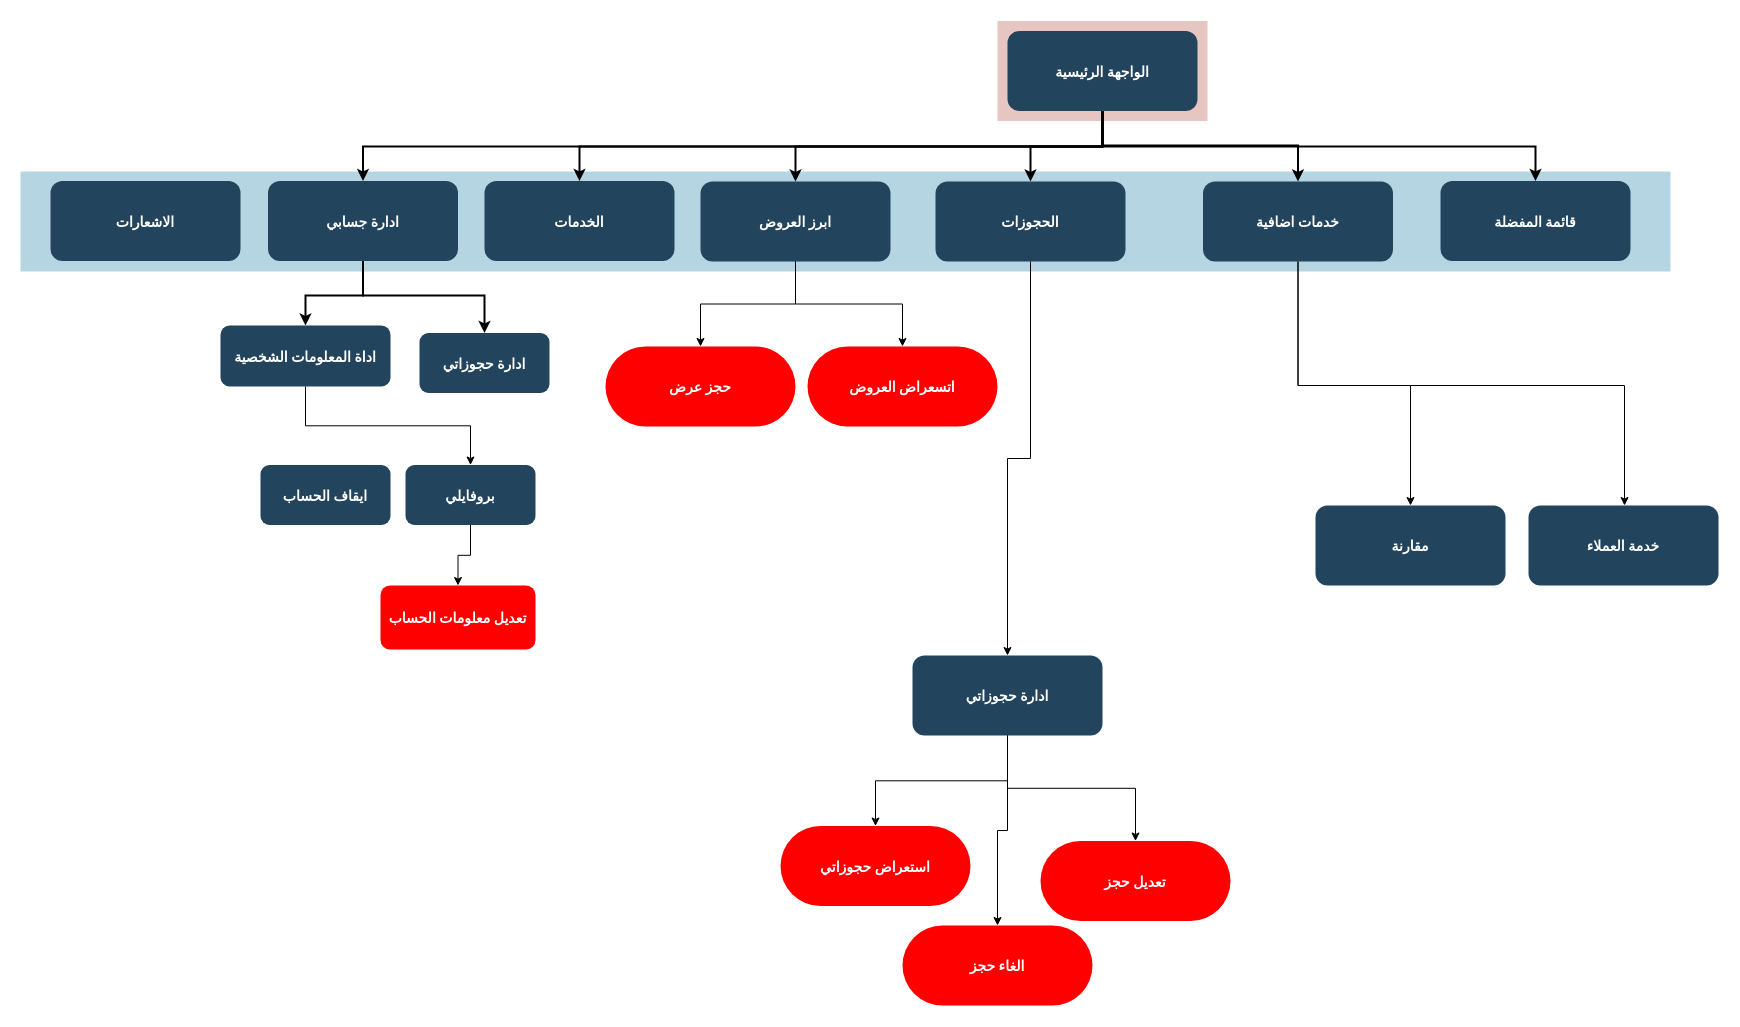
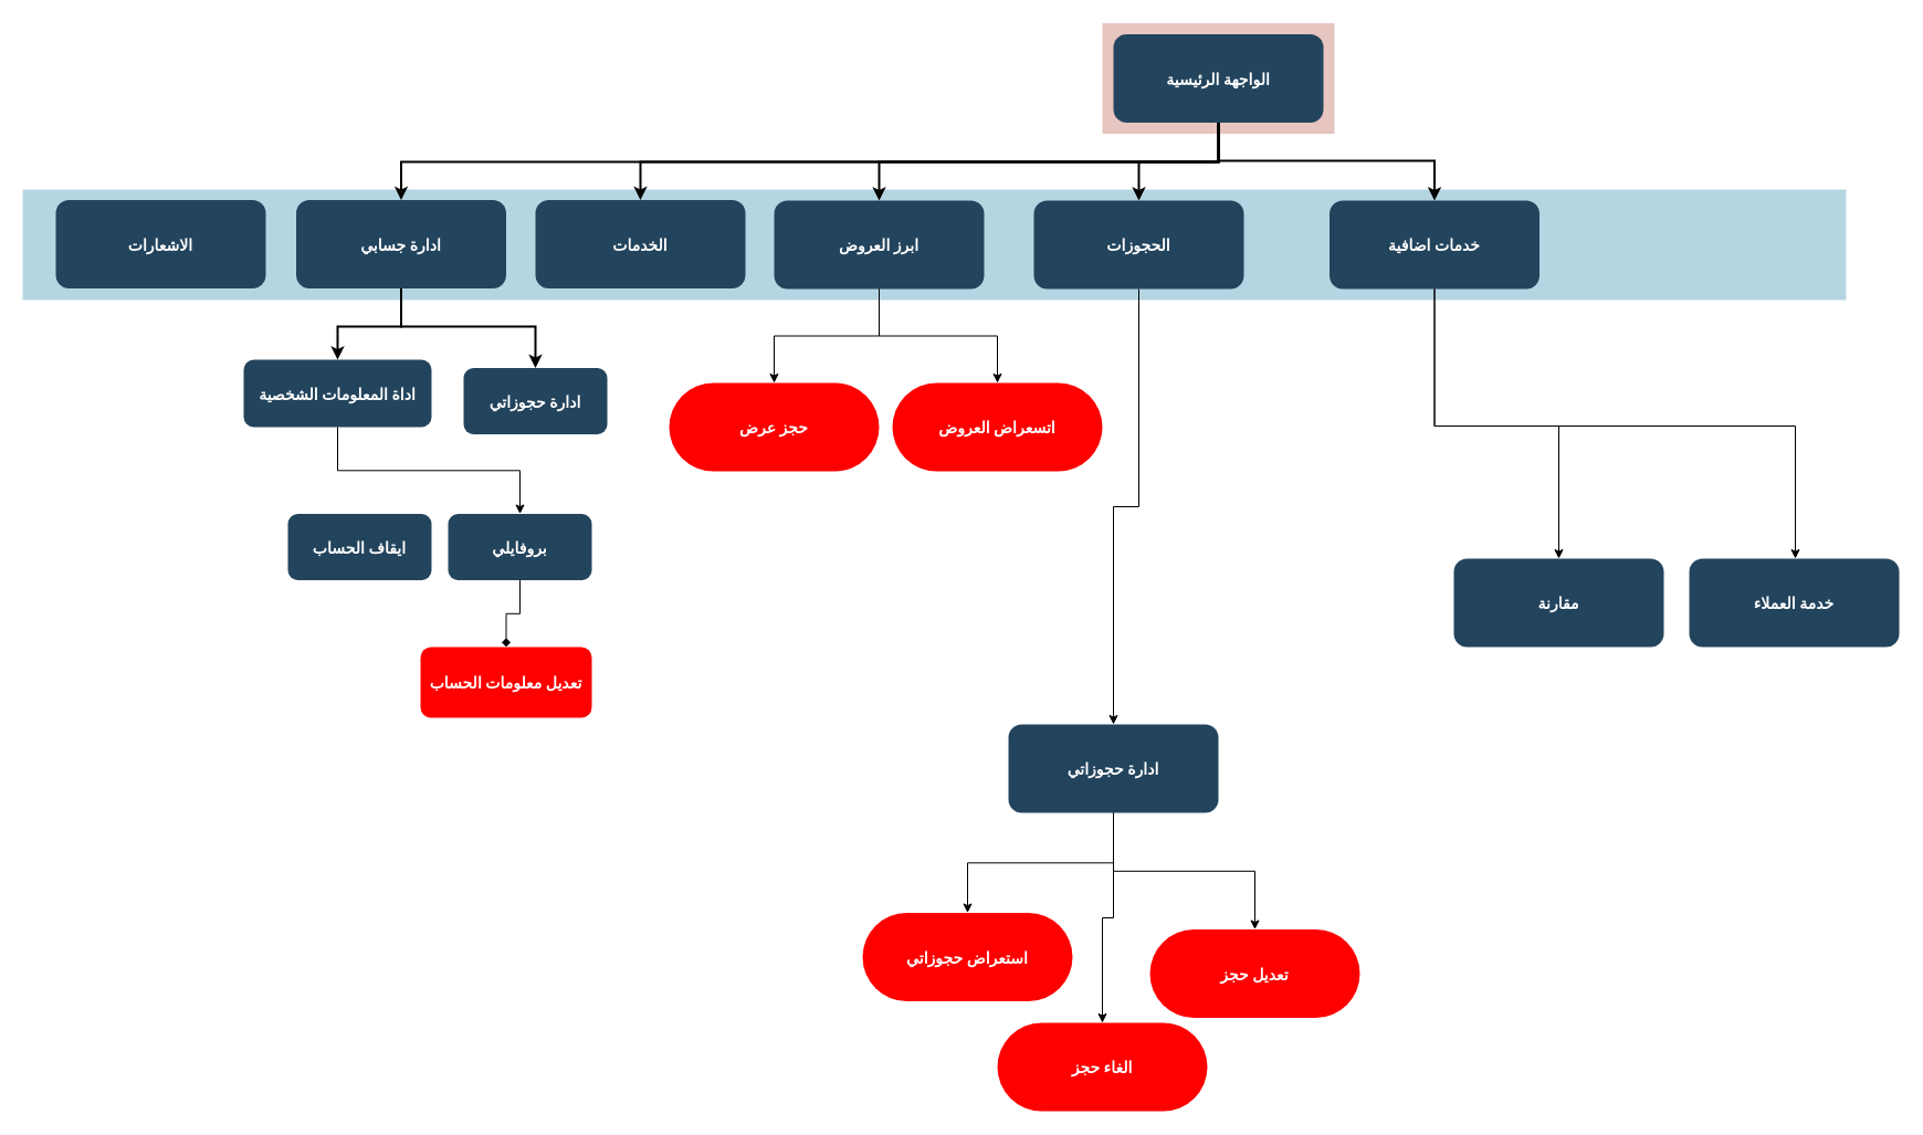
- <mxCell id="34" value="" style="edgeStyle=elbowEdgeStyle;elbow=vertical;strokeWidth=2;rounded=0;entryX=0.5;entryY=0;entryDx=0;entryDy=0;exitX=0.5;exitY=1;exitDx=0;exitDy=0;" edge="1" parent="1" source="4" target="33"><mxGeometry x="357" y="235.5" width="100" height="100" as="geometry"><mxPoint x="1111.833" y="121.333" as="sourcePoint" /><mxPoint x="1513.5" y="191.333" as="targetPoint" /></mxGeometry></mxCell>
- <mxCell id="33" value="قائمة المفضلة" style="rounded=1;fillColor=#23445D;gradientColor=none;strokeColor=none;fontColor=#FFFFFF;fontStyle=1;fontFamily=Tahoma;fontSize=14" vertex="1" parent="1"><mxGeometry x="1440" y="180.5" width="190" height="80" as="geometry" /></mxCell>
- <mxCell id="27" value="" style="edgeStyle=orthogonalEdgeStyle;rounded=0;orthogonalLoop=1;jettySize=auto;html=1;" edge="1" parent="1" source="28" target="30"><mxGeometry relative="1" as="geometry" /></mxCell>
+ <mxCell id="27" value="" style="edgeStyle=orthogonalEdgeStyle;rounded=0;orthogonalLoop=1;jettySize=auto;html=1;endArrow=diamond;" edge="1" parent="1" source="28" target="30"><mxGeometry relative="1" as="geometry" /></mxCell>
